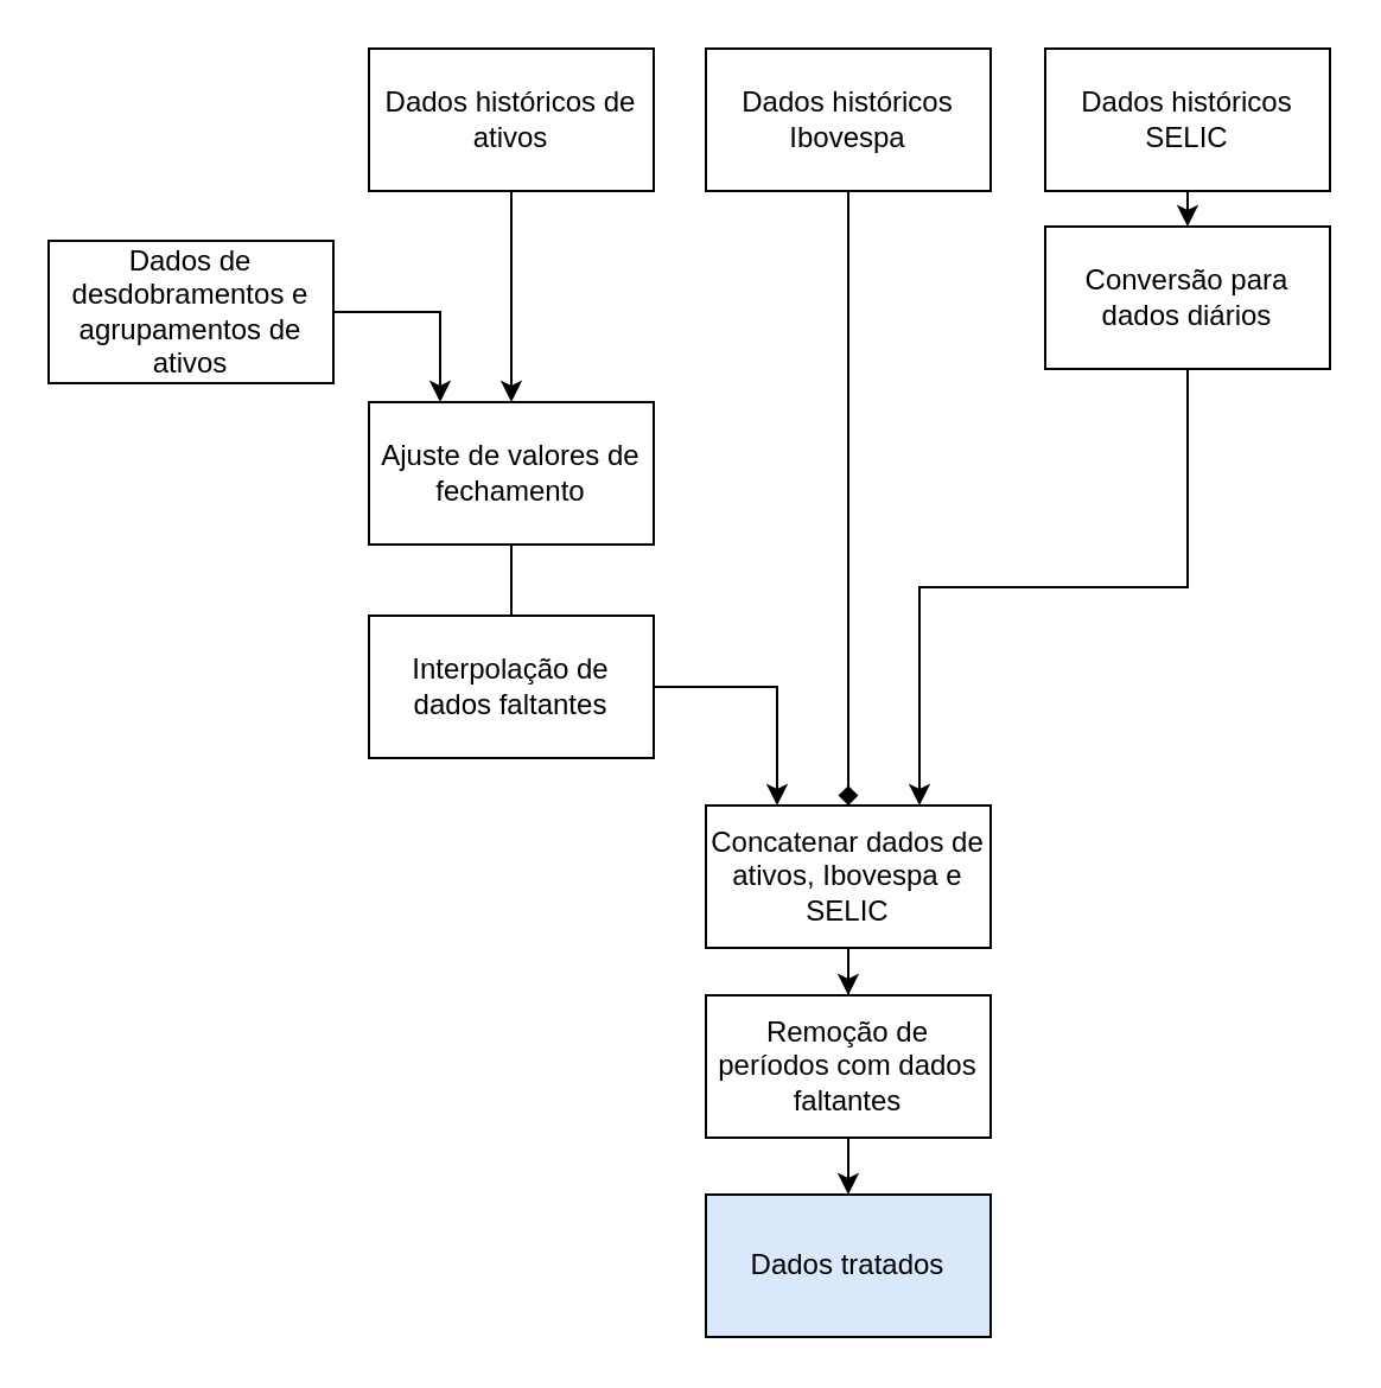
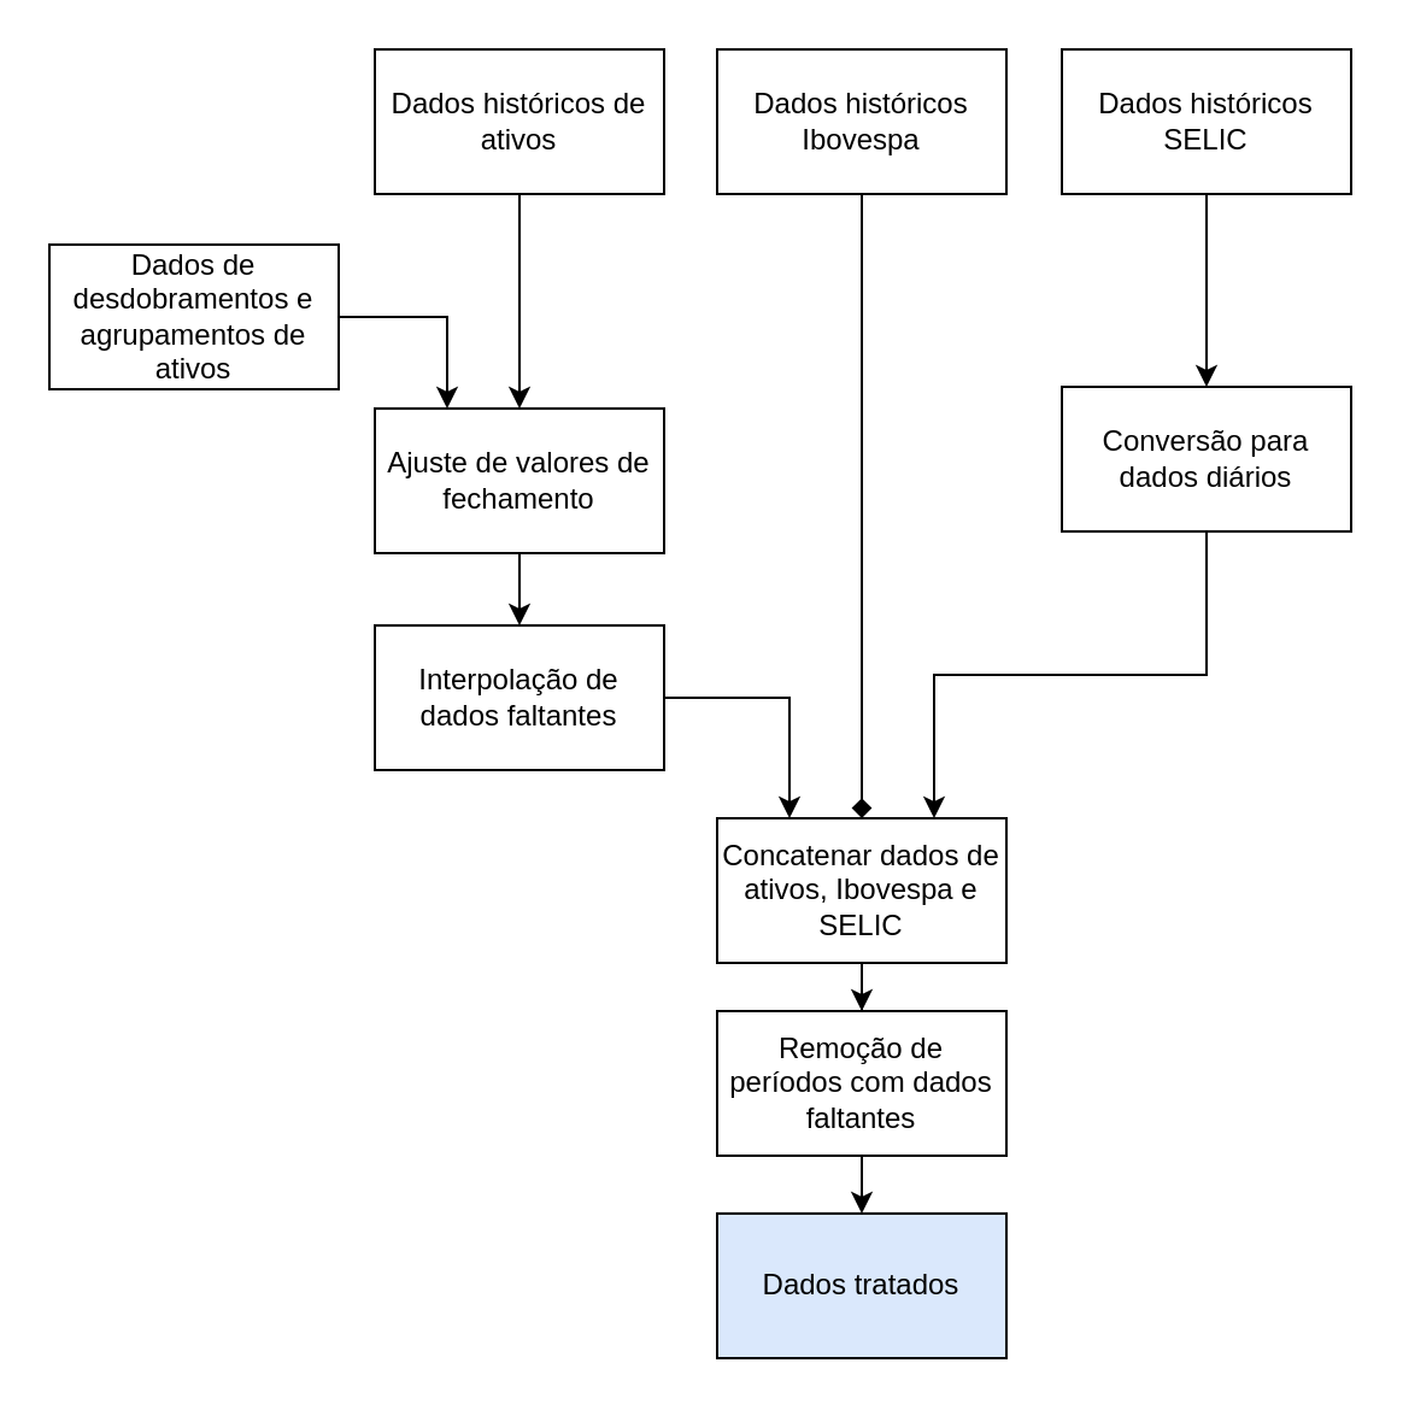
- <mxCell id="15" value="Conversão para dados diários" style="whiteSpace=wrap;html=1;rounded=0;" parent="1" vertex="1"><mxGeometry x="440" y="95" width="120" height="60" as="geometry" /></mxCell>
+ <mxCell id="15" value="Conversão para dados diários" style="whiteSpace=wrap;html=1;rounded=0;" parent="1" vertex="1"><mxGeometry x="440" y="160" width="120" height="60" as="geometry" /></mxCell>
- <mxCell id="10" style="edgeStyle=orthogonalEdgeStyle;rounded=0;orthogonalLoop=1;jettySize=auto;html=1;exitX=0.5;exitY=1;exitDx=0;exitDy=0;endArrow=none;" parent="1" source="11" target="13" edge="1"><mxGeometry relative="1" as="geometry" /></mxCell>
+ <mxCell id="10" style="edgeStyle=orthogonalEdgeStyle;rounded=0;orthogonalLoop=1;jettySize=auto;html=1;exitX=0.5;exitY=1;exitDx=0;exitDy=0;" parent="1" source="11" target="13" edge="1"><mxGeometry relative="1" as="geometry" /></mxCell>
